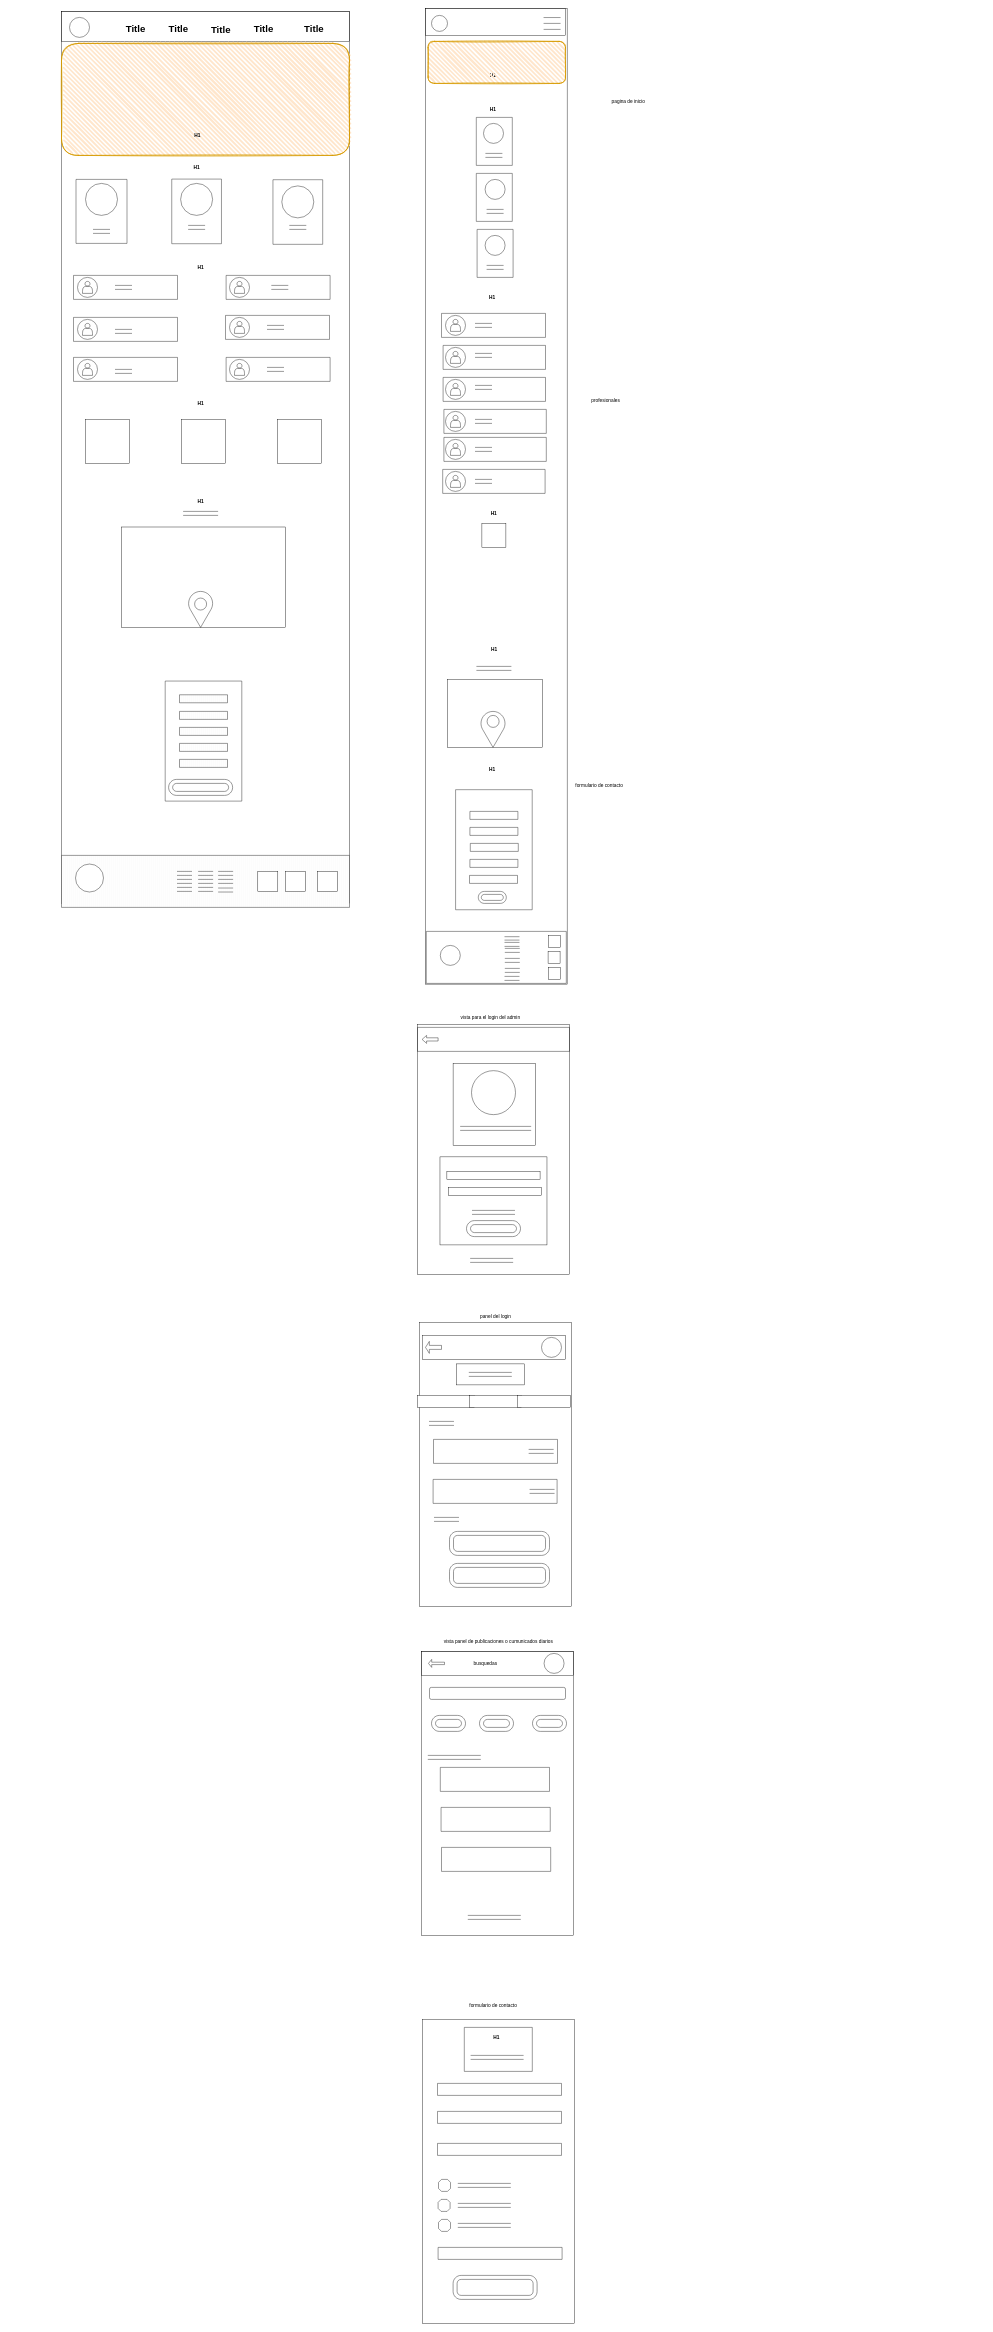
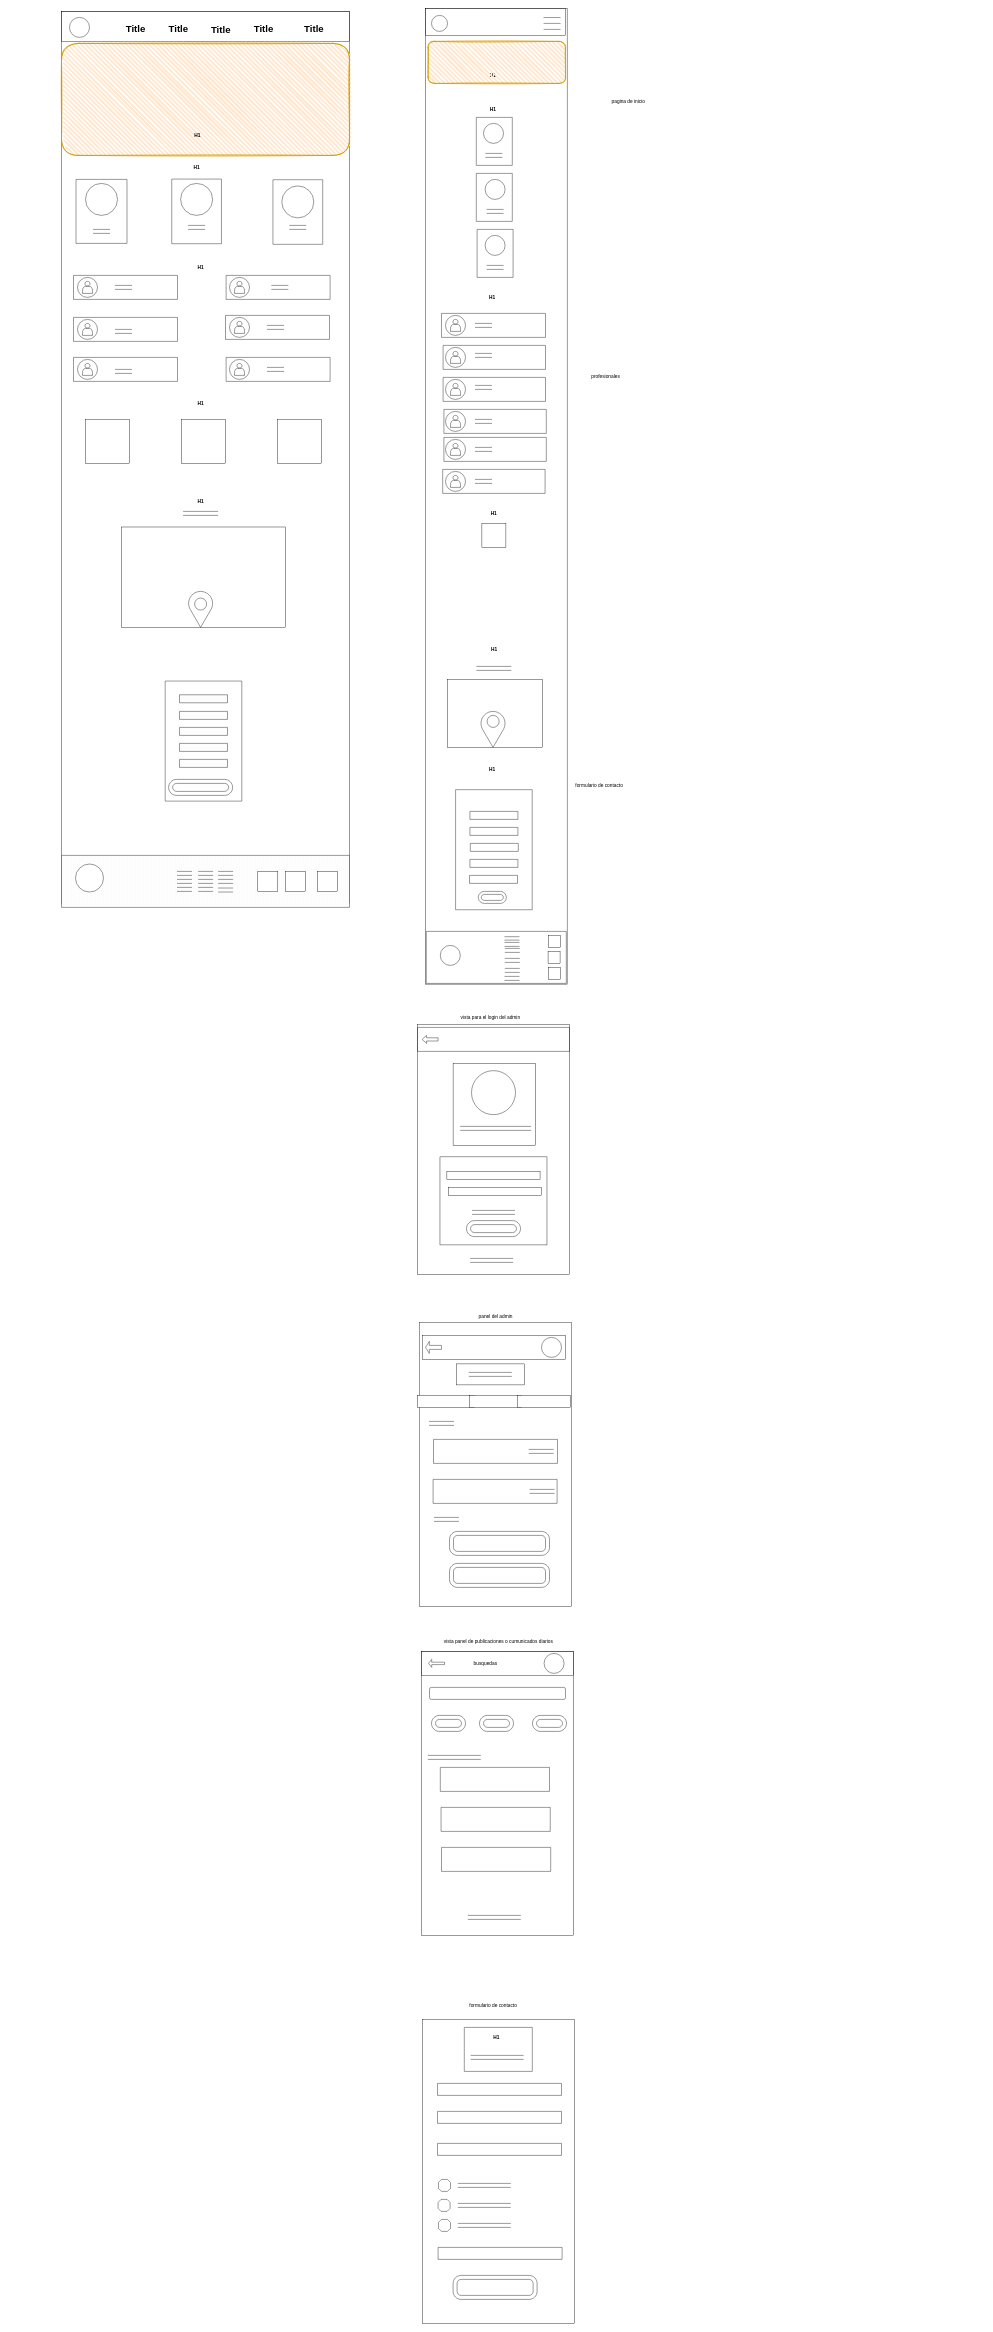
- <mxCell id="132" value="profesionales" style="text;html=1;align=center;verticalAlign=middle;resizable=0;points=[];autosize=1;strokeColor=none;fillColor=none;" parent="1" vertex="1"><mxGeometry x="1468" y="986" width="90" height="30" as="geometry" /></mxCell>
+ <mxCell id="132" value="profesionales" style="text;html=1;align=center;verticalAlign=middle;resizable=0;points=[];autosize=1;strokeColor=none;fillColor=none;" parent="1" vertex="1"><mxGeometry x="1468" y="926" width="90" height="30" as="geometry" /></mxCell>
- <mxCell id="83" value="panel del login" style="text;html=1;align=center;verticalAlign=middle;resizable=0;points=[];autosize=1;strokeColor=none;fillColor=none;" parent="1" vertex="1"><mxGeometry x="1183" y="3276" width="110" height="30" as="geometry" /></mxCell>
+ <mxCell id="83" value="panel del admin" style="text;html=1;align=center;verticalAlign=middle;resizable=0;points=[];autosize=1;strokeColor=none;fillColor=none;" parent="1" vertex="1"><mxGeometry x="1183" y="3276" width="110" height="30" as="geometry" /></mxCell>
